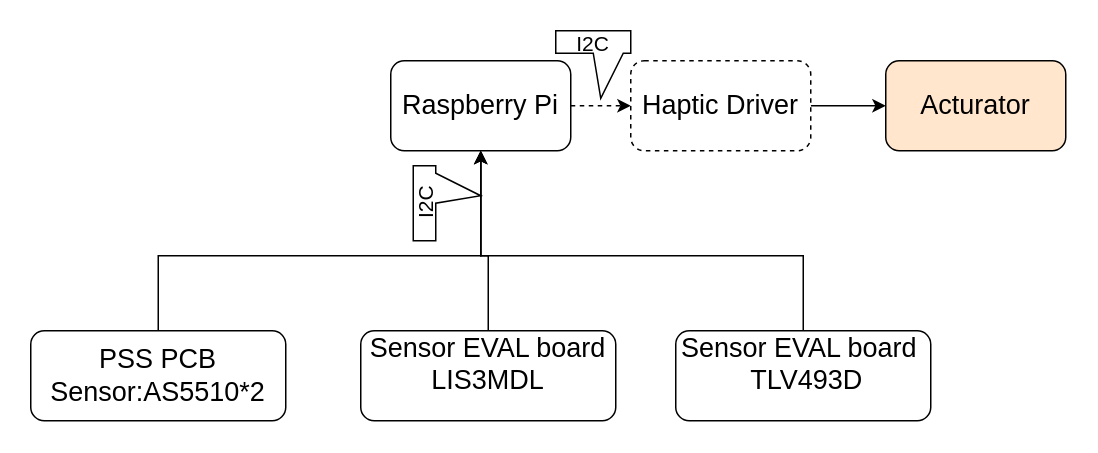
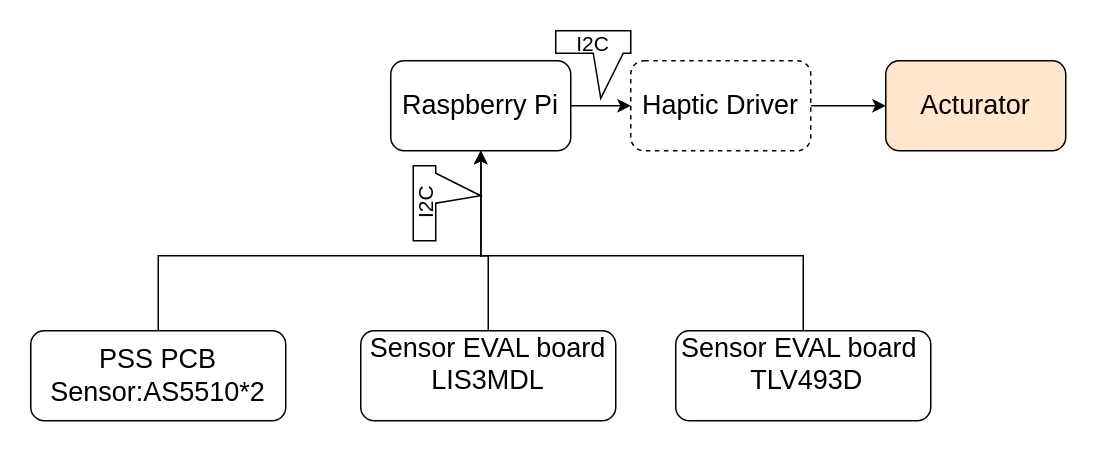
- <mxCell id="8" style="edgeStyle=orthogonalEdgeStyle;rounded=0;orthogonalLoop=1;jettySize=auto;html=1;entryX=0;entryY=0.5;entryDx=0;entryDy=0;fontSize=18;dashed=1;" edge="1" parent="1" source="9" target="11"><mxGeometry relative="1" as="geometry" /></mxCell>
+ <mxCell id="8" style="edgeStyle=orthogonalEdgeStyle;rounded=0;orthogonalLoop=1;jettySize=auto;html=1;entryX=0;entryY=0.5;entryDx=0;entryDy=0;fontSize=18;" edge="1" parent="1" source="9" target="11"><mxGeometry relative="1" as="geometry" /></mxCell>
